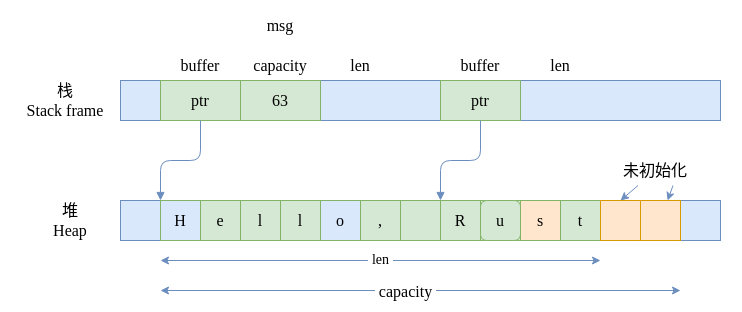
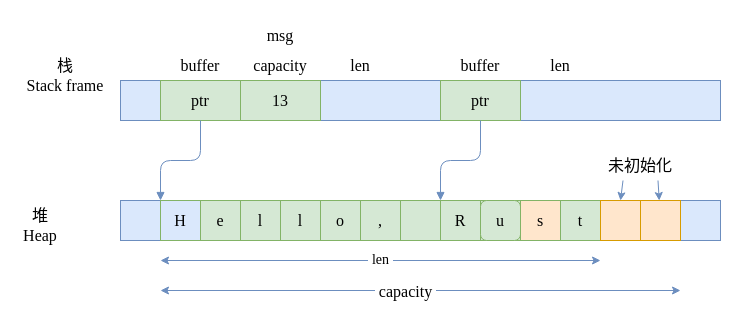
- <mxCell id="28" value="msg" style="text;html=1;align=center;verticalAlign=middle;whiteSpace=wrap;rounded=0;fontFamily=Ubuntu;fontSize=16;fontStyle=0;" vertex="1" parent="1"><mxGeometry x="250" y="10" width="60" height="30" as="geometry" /></mxCell>
+ <mxCell id="28" value="msg" style="text;html=1;align=center;verticalAlign=middle;whiteSpace=wrap;rounded=0;fontFamily=Ubuntu;fontSize=16;fontStyle=0;" vertex="1" parent="1"><mxGeometry x="250" y="20" width="60" height="30" as="geometry" /></mxCell>
- <mxCell id="17" value="栈&lt;div&gt;&lt;span style=&quot;background-color: initial;&quot;&gt;Stack frame&lt;/span&gt;&lt;/div&gt;" style="text;html=1;align=center;verticalAlign=middle;whiteSpace=wrap;rounded=0;fontFamily=Ubuntu;fontSize=16;fontStyle=0;" vertex="1" parent="1"><mxGeometry x="20" y="77" width="90" height="45" as="geometry" /></mxCell>
+ <mxCell id="17" value="栈&lt;div&gt;&lt;span style=&quot;background-color: initial;&quot;&gt;Stack frame&lt;/span&gt;&lt;/div&gt;" style="text;html=1;align=center;verticalAlign=middle;whiteSpace=wrap;rounded=0;fontFamily=Ubuntu;fontSize=16;fontStyle=0;" vertex="1" parent="1"><mxGeometry x="20" y="52" width="90" height="45" as="geometry" /></mxCell>
- <mxCell id="20" value="63" style="rounded=0;whiteSpace=wrap;html=1;shadow=0;strokeColor=#82b366;strokeWidth=1;fontFamily=Ubuntu;fontSize=16;fontStyle=0;fillColor=#d5e8d4;" vertex="1" parent="18"><mxGeometry x="80" y="30" width="80" height="40" as="geometry" /></mxCell>
+ <mxCell id="20" value="13" style="rounded=0;whiteSpace=wrap;html=1;shadow=0;strokeColor=#82b366;strokeWidth=1;fontFamily=Ubuntu;fontSize=16;fontStyle=0;fillColor=#d5e8d4;" vertex="1" parent="18"><mxGeometry x="80" y="30" width="80" height="40" as="geometry" /></mxCell>
- <mxCell id="37" value="未初始化" style="text;html=1;align=center;verticalAlign=middle;whiteSpace=wrap;rounded=0;fontFamily=Ubuntu;fontSize=16;fontStyle=0;" vertex="1" parent="1"><mxGeometry x="620" y="155" width="70" height="30" as="geometry" /></mxCell>
+ <mxCell id="37" value="未初始化" style="text;html=1;align=center;verticalAlign=middle;whiteSpace=wrap;rounded=0;fontFamily=Ubuntu;fontSize=16;fontStyle=0;" vertex="1" parent="1"><mxGeometry x="605" y="150" width="70" height="30" as="geometry" /></mxCell>
- <mxCell id="16" value="堆&lt;div&gt;Heap&lt;/div&gt;" style="text;html=1;align=center;verticalAlign=middle;whiteSpace=wrap;rounded=0;fontFamily=Ubuntu;fontSize=16;fontStyle=0;" vertex="1" parent="1"><mxGeometry x="40" y="205" width="60" height="30" as="geometry" /></mxCell>
+ <mxCell id="16" value="堆&lt;div&gt;Heap&lt;/div&gt;" style="text;html=1;align=center;verticalAlign=middle;whiteSpace=wrap;rounded=0;fontFamily=Ubuntu;fontSize=16;fontStyle=0;" vertex="1" parent="1"><mxGeometry x="10" y="210" width="60" height="30" as="geometry" /></mxCell>
- <mxCell id="9" value="o" style="rounded=0;whiteSpace=wrap;html=1;shadow=0;strokeColor=#82b366;strokeWidth=1;fontFamily=Ubuntu;fontSize=16;fontStyle=0;fillColor=#dae8fc;" vertex="1" parent="4"><mxGeometry x="160" width="40" height="40" as="geometry" /></mxCell>
+ <mxCell id="9" value="o" style="rounded=0;whiteSpace=wrap;html=1;shadow=0;strokeColor=#82b366;strokeWidth=1;fontFamily=Ubuntu;fontSize=16;fontStyle=0;fillColor=#d5e8d4;" vertex="1" parent="4"><mxGeometry x="160" width="40" height="40" as="geometry" /></mxCell>
